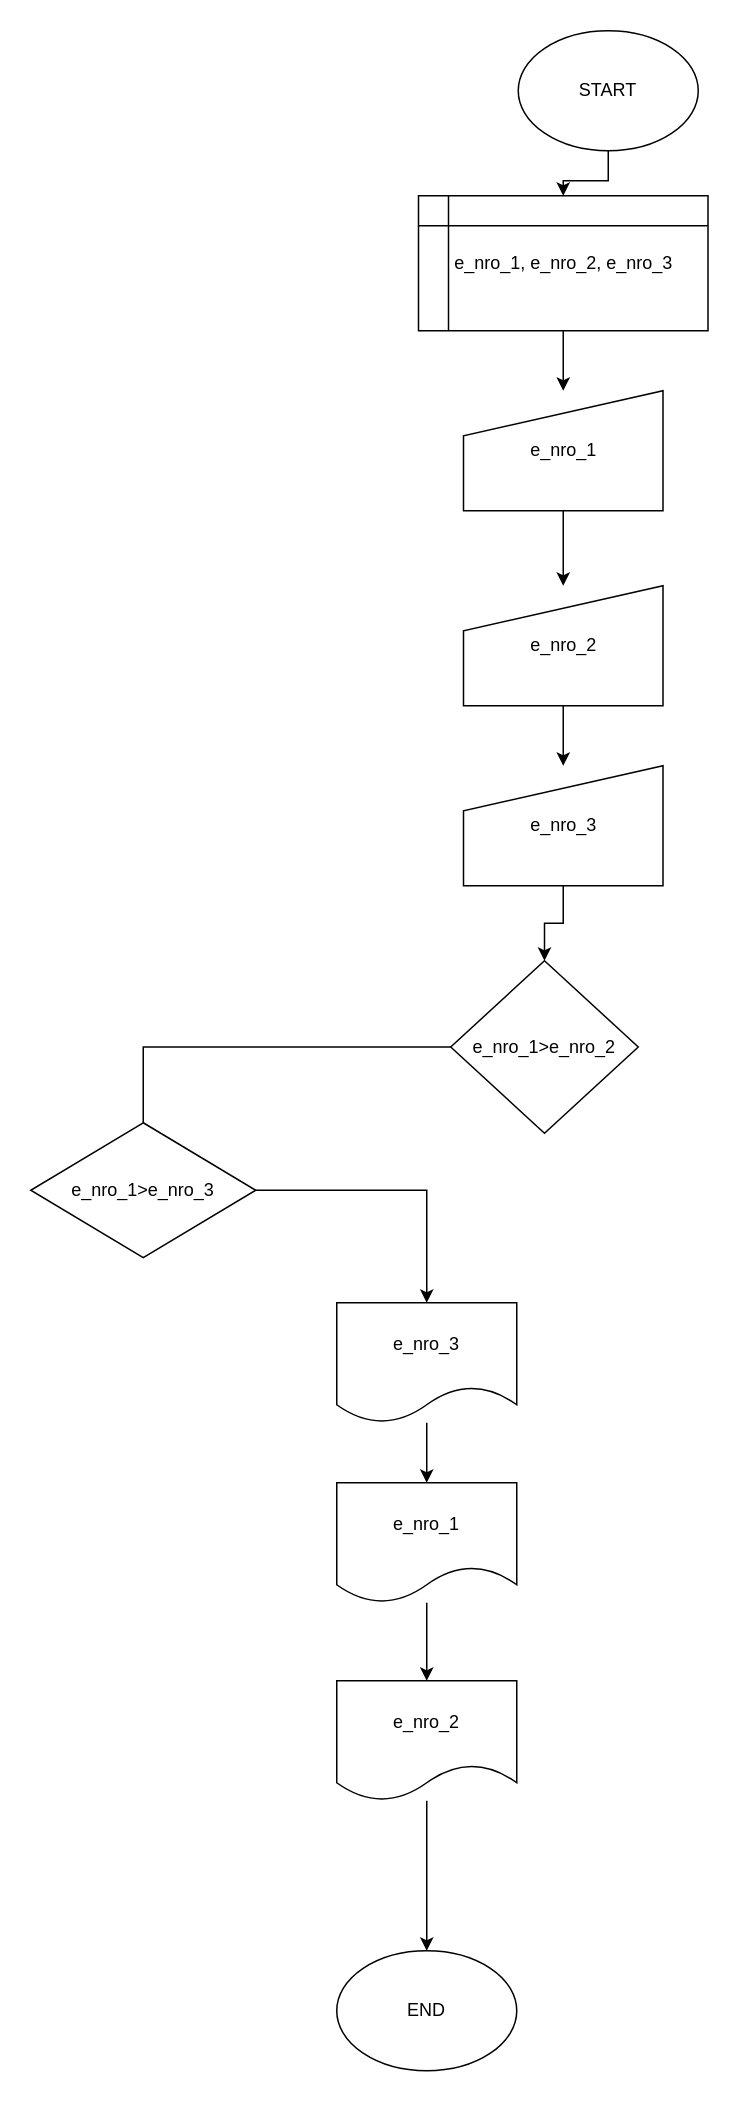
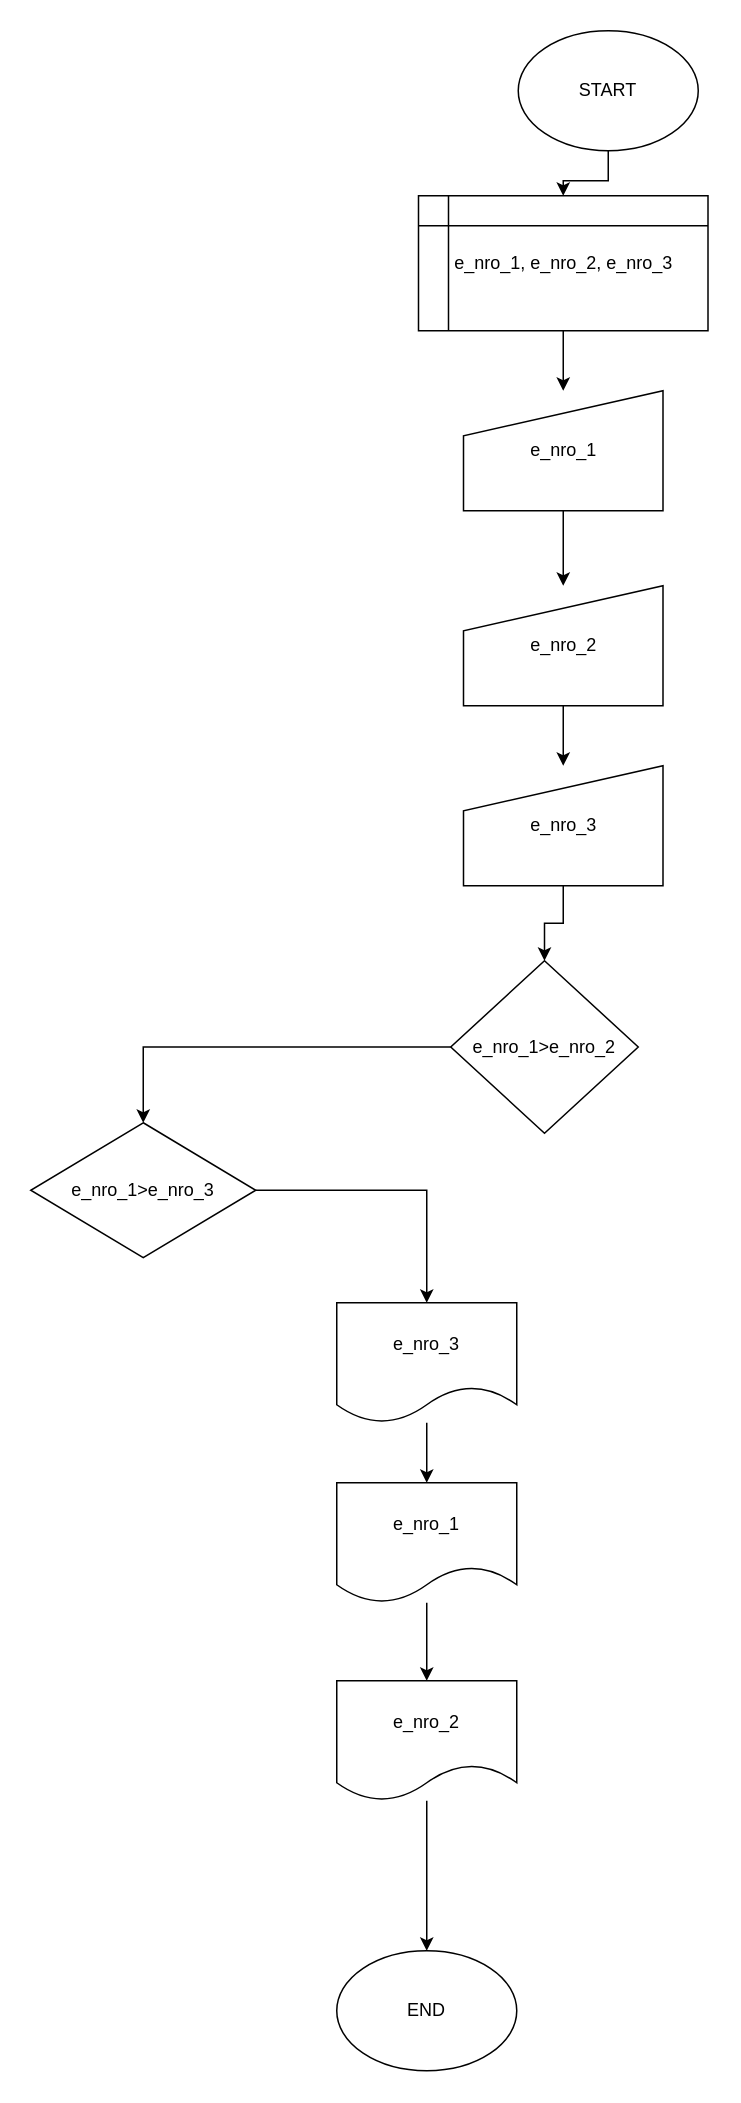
- <mxCell id="12" style="edgeStyle=orthogonalEdgeStyle;rounded=0;orthogonalLoop=1;jettySize=auto;html=1;entryX=0.5;entryY=0;entryDx=0;entryDy=0;endArrow=none;" edge="1" parent="1" source="13" target="15"><mxGeometry relative="1" as="geometry" /></mxCell>
+ <mxCell id="12" style="edgeStyle=orthogonalEdgeStyle;rounded=0;orthogonalLoop=1;jettySize=auto;html=1;entryX=0.5;entryY=0;entryDx=0;entryDy=0;" edge="1" parent="1" source="13" target="15"><mxGeometry relative="1" as="geometry" /></mxCell>
